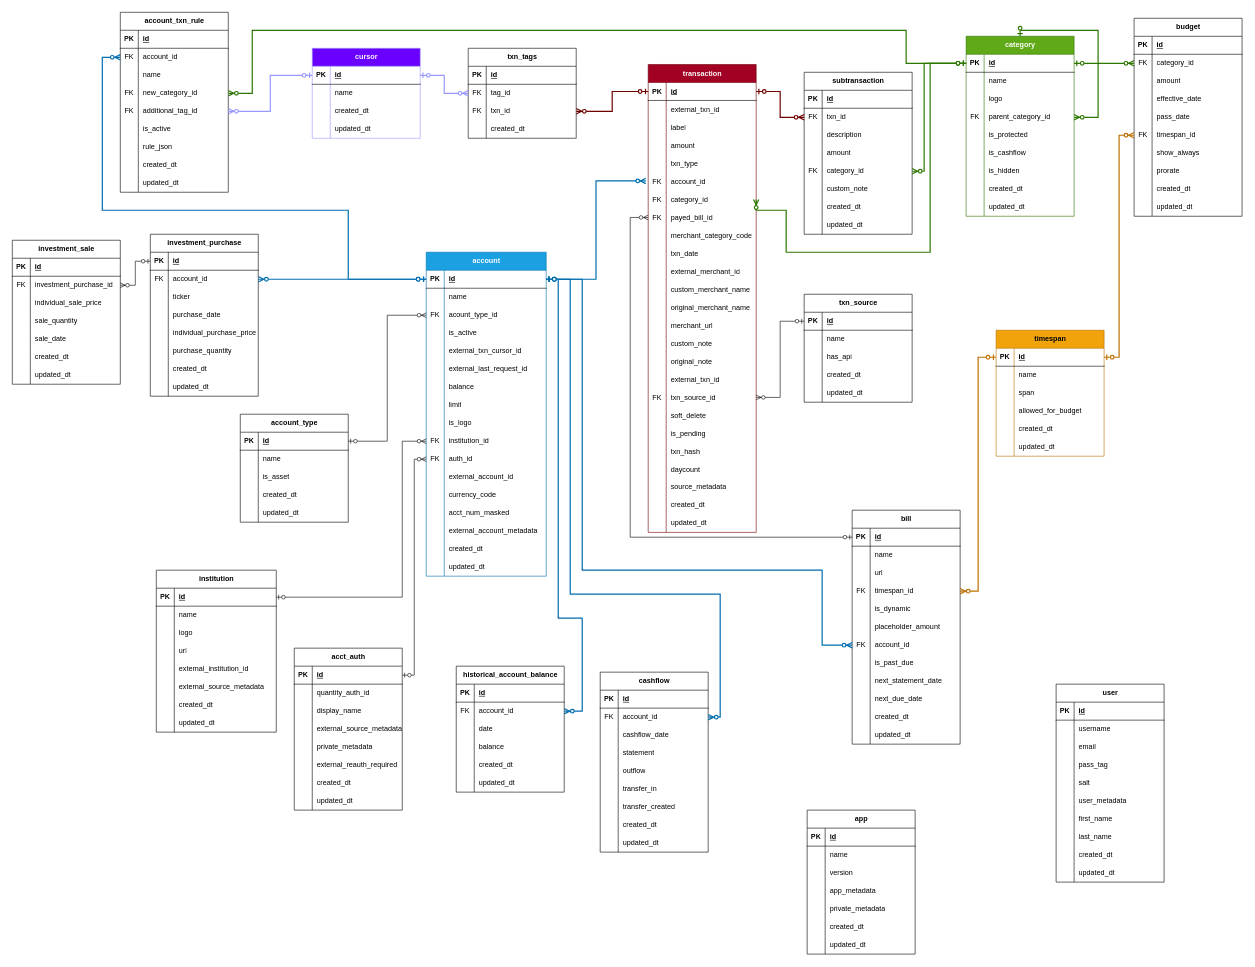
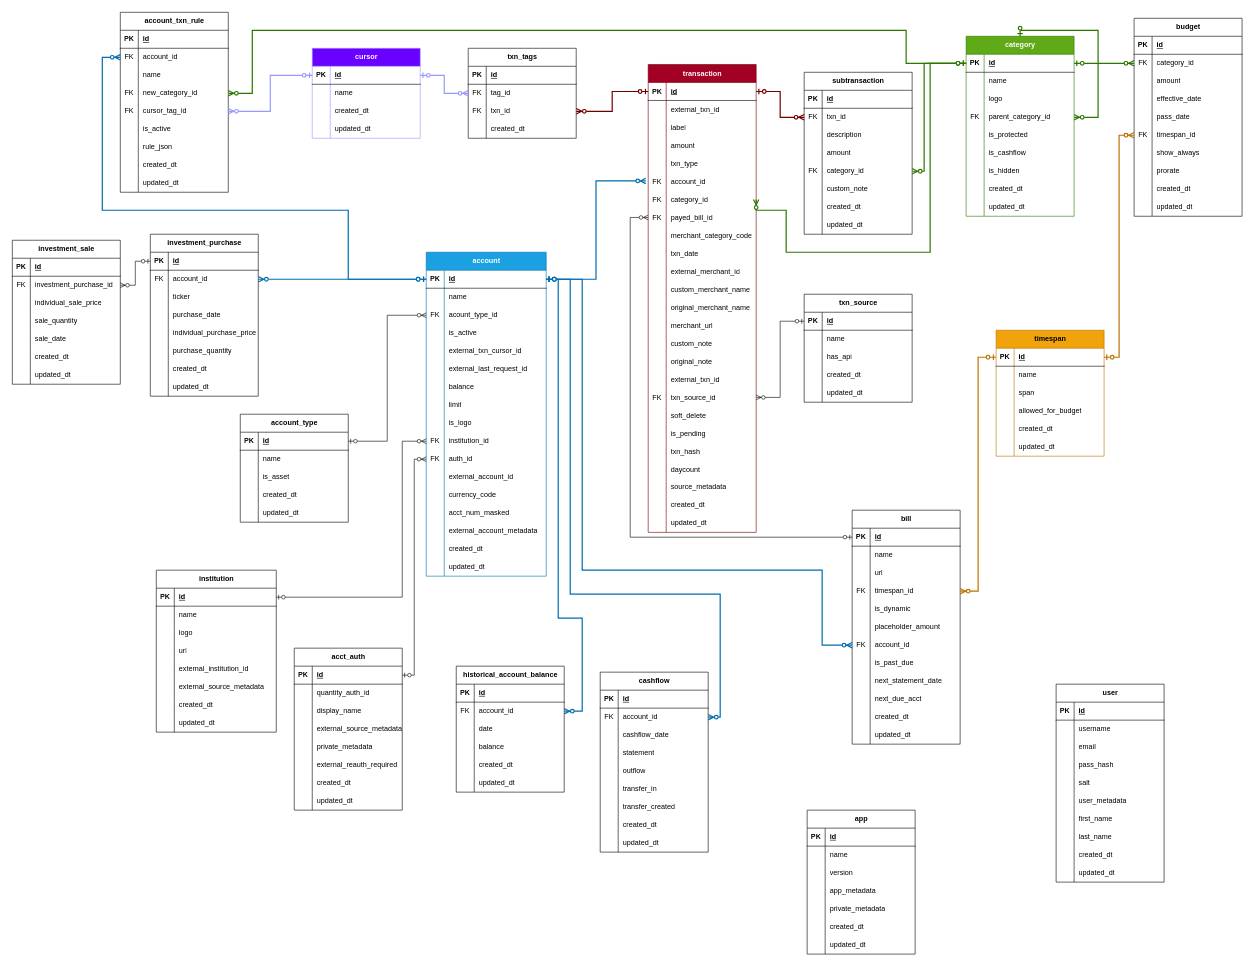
- <mxCell id="263" value="additional_tag_id" style="shape=partialRectangle;connectable=0;fillColor=none;top=0;left=0;bottom=0;right=0;align=left;spacingLeft=6;overflow=hidden;whiteSpace=wrap;html=1;" parent="261" vertex="1"><mxGeometry x="30" width="150" height="30" as="geometry"><mxRectangle width="150" height="30" as="alternateBounds" /></mxGeometry></mxCell>
+ <mxCell id="263" value="cursor_tag_id" style="shape=partialRectangle;connectable=0;fillColor=none;top=0;left=0;bottom=0;right=0;align=left;spacingLeft=6;overflow=hidden;whiteSpace=wrap;html=1;" parent="261" vertex="1"><mxGeometry x="30" width="150" height="30" as="geometry"><mxRectangle width="150" height="30" as="alternateBounds" /></mxGeometry></mxCell>
- <mxCell id="331" value="next_due_date" style="shape=partialRectangle;connectable=0;fillColor=none;top=0;left=0;bottom=0;right=0;align=left;spacingLeft=6;overflow=hidden;whiteSpace=wrap;html=1;" parent="329" vertex="1"><mxGeometry x="30" width="150" height="30" as="geometry"><mxRectangle width="150" height="30" as="alternateBounds" /></mxGeometry></mxCell>
+ <mxCell id="331" value="next_due_acct" style="shape=partialRectangle;connectable=0;fillColor=none;top=0;left=0;bottom=0;right=0;align=left;spacingLeft=6;overflow=hidden;whiteSpace=wrap;html=1;" parent="329" vertex="1"><mxGeometry x="30" width="150" height="30" as="geometry"><mxRectangle width="150" height="30" as="alternateBounds" /></mxGeometry></mxCell>
- <mxCell id="535" value="pass_tag" style="shape=partialRectangle;connectable=0;fillColor=none;top=0;left=0;bottom=0;right=0;align=left;spacingLeft=6;overflow=hidden;whiteSpace=wrap;html=1;" parent="533" vertex="1"><mxGeometry x="30" width="150" height="30" as="geometry"><mxRectangle width="150" height="30" as="alternateBounds" /></mxGeometry></mxCell>
+ <mxCell id="535" value="pass_hash" style="shape=partialRectangle;connectable=0;fillColor=none;top=0;left=0;bottom=0;right=0;align=left;spacingLeft=6;overflow=hidden;whiteSpace=wrap;html=1;" parent="533" vertex="1"><mxGeometry x="30" width="150" height="30" as="geometry"><mxRectangle width="150" height="30" as="alternateBounds" /></mxGeometry></mxCell>
